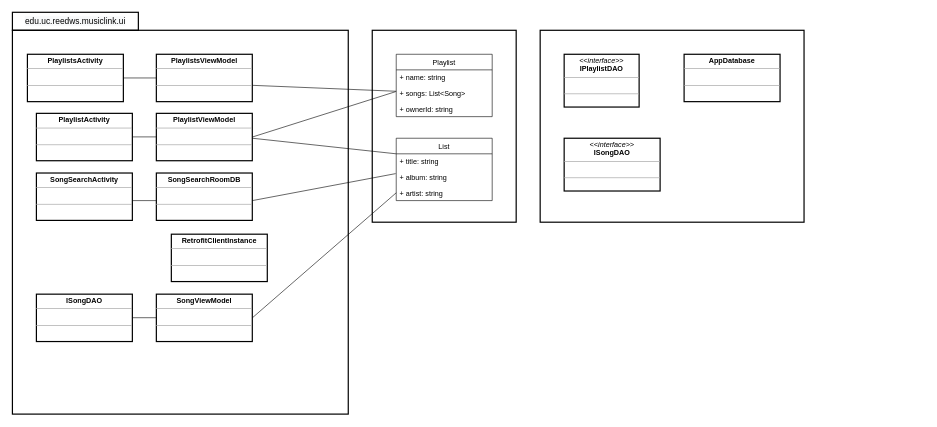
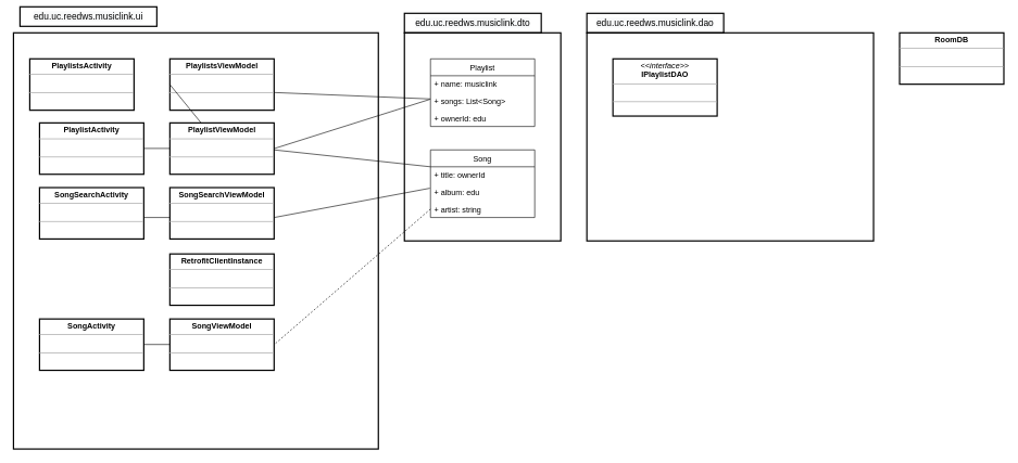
- <mxCell id="21" value="&lt;span style=&quot;color: rgb(0 , 0 , 0) ; font-family: &amp;#34;helvetica&amp;#34; ; font-size: 14px ; font-style: normal ; font-weight: 400 ; letter-spacing: normal ; text-align: center ; text-indent: 0px ; text-transform: none ; word-spacing: 0px ; background-color: rgb(248 , 249 , 250) ; float: none ; display: inline&quot;&gt;edu.uc.reedws.musiclink.ui&lt;br&gt;&lt;/span&gt;" style="rounded=0;whiteSpace=wrap;html=1;strokeWidth=2;fillColor=none;gradientColor=none;" vertex="1" parent="1"><mxGeometry x="20" y="20" width="210" height="30" as="geometry" /></mxCell>
+ <mxCell id="21" value="&lt;span style=&quot;color: rgb(0 , 0 , 0) ; font-family: &amp;#34;helvetica&amp;#34; ; font-size: 14px ; font-style: normal ; font-weight: 400 ; letter-spacing: normal ; text-align: center ; text-indent: 0px ; text-transform: none ; word-spacing: 0px ; background-color: rgb(248 , 249 , 250) ; float: none ; display: inline&quot;&gt;edu.uc.reedws.musiclink.ui&lt;br&gt;&lt;/span&gt;" style="rounded=0;whiteSpace=wrap;html=1;strokeWidth=2;fillColor=none;gradientColor=none;" vertex="1" parent="1"><mxGeometry x="30" y="10" width="210" height="30" as="geometry" /></mxCell>
+ <mxCell id="4" value="&lt;span style=&quot;color: rgb(0 , 0 , 0) ; font-family: &amp;#34;helvetica&amp;#34; ; font-size: 14px ; font-style: normal ; font-weight: 400 ; letter-spacing: normal ; text-align: center ; text-indent: 0px ; text-transform: none ; word-spacing: 0px ; background-color: rgb(248 , 249 , 250) ; float: none ; display: inline&quot;&gt;edu.uc.reedws.musiclink.dto&lt;br&gt;&lt;/span&gt;" style="rounded=0;whiteSpace=wrap;html=1;strokeWidth=2;fillColor=none;gradientColor=none;" vertex="1" parent="2"><mxGeometry width="210" height="30" as="geometry" /></mxCell>
+ <mxCell id="7" value="&lt;span style=&quot;color: rgb(0 , 0 , 0) ; font-family: &amp;#34;helvetica&amp;#34; ; font-size: 14px ; font-style: normal ; font-weight: 400 ; letter-spacing: normal ; text-align: center ; text-indent: 0px ; text-transform: none ; word-spacing: 0px ; background-color: rgb(248 , 249 , 250) ; float: none ; display: inline&quot;&gt;edu.uc.reedws.musiclink.dao&lt;br&gt;&lt;/span&gt;" style="rounded=0;whiteSpace=wrap;html=1;strokeWidth=2;fillColor=none;gradientColor=none;" vertex="1" parent="5"><mxGeometry width="210" height="30" as="geometry" /></mxCell>
+ <mxCell id="11" value="&lt;p style=&quot;margin: 0px ; margin-top: 4px ; text-align: center&quot;&gt;&lt;b&gt;RoomDB&lt;/b&gt;&lt;/p&gt;&lt;hr size=&quot;1&quot;&gt;&lt;p style=&quot;margin: 0px ; margin-left: 4px&quot;&gt;&lt;br&gt;&lt;/p&gt;&lt;hr size=&quot;1&quot;&gt;&lt;p style=&quot;margin: 0px ; margin-left: 4px&quot;&gt;&lt;br&gt;&lt;/p&gt;" style="verticalAlign=top;align=left;overflow=fill;fontSize=12;fontFamily=Helvetica;html=1;strokeWidth=2;fillColor=none;gradientColor=none;" vertex="1" parent="1"><mxGeometry x="1380" y="50" width="160" height="79" as="geometry" /></mxCell>
- <mxCell id="31" value="" style="endArrow=none;html=1;entryX=1;entryY=0.5;entryDx=0;entryDy=0;exitX=0;exitY=0.5;exitDx=0;exitDy=0;" edge="1" parent="1" source="22" target="23"><mxGeometry width="50" height="50" relative="1" as="geometry"><mxPoint x="410" y="290" as="sourcePoint" /><mxPoint x="460" y="240" as="targetPoint" /></mxGeometry></mxCell>
+ <mxCell id="31" value="" style="endArrow=none;html=1;exitX=0;exitY=0.5;exitDx=0;exitDy=0;" edge="1" parent="1" source="22" target="26"><mxGeometry width="50" height="50" relative="1" as="geometry"><mxPoint x="410" y="290" as="sourcePoint" /><mxPoint x="460" y="240" as="targetPoint" /></mxGeometry></mxCell>
- <mxCell id="13" value="+ name: string" style="text;strokeColor=none;fillColor=none;align=left;verticalAlign=top;spacingLeft=4;spacingRight=4;overflow=hidden;rotatable=0;points=[[0,0.5],[1,0.5]];portConstraint=eastwest;" vertex="1" parent="12"><mxGeometry y="26" width="160" height="26" as="geometry" /></mxCell>
+ <mxCell id="13" value="+ name: musiclink" style="text;strokeColor=none;fillColor=none;align=left;verticalAlign=top;spacingLeft=4;spacingRight=4;overflow=hidden;rotatable=0;points=[[0,0.5],[1,0.5]];portConstraint=eastwest;" vertex="1" parent="12"><mxGeometry y="26" width="160" height="26" as="geometry" /></mxCell>
- <mxCell id="10" value="&lt;p style=&quot;margin: 0px ; margin-top: 4px ; text-align: center&quot;&gt;&lt;b&gt;AppDatabase&lt;/b&gt;&lt;/p&gt;&lt;hr size=&quot;1&quot;&gt;&lt;p style=&quot;margin: 0px ; margin-left: 4px&quot;&gt;&lt;br&gt;&lt;/p&gt;&lt;hr size=&quot;1&quot;&gt;&lt;p style=&quot;margin: 0px ; margin-left: 4px&quot;&gt;&lt;br&gt;&lt;/p&gt;" style="verticalAlign=top;align=left;overflow=fill;fontSize=12;fontFamily=Helvetica;html=1;strokeWidth=2;fillColor=none;gradientColor=none;" vertex="1" parent="5"><mxGeometry x="240" y="70" width="160" height="79" as="geometry" /></mxCell>
- <mxCell id="8" value="&lt;p style=&quot;margin: 0px ; margin-top: 4px ; text-align: center&quot;&gt;&lt;i&gt;&amp;lt;&amp;lt;interface&amp;gt;&amp;gt;&lt;/i&gt;&lt;br&gt;&lt;b&gt;IPlaylistDAO&lt;/b&gt;&lt;/p&gt;&lt;hr size=&quot;1&quot;&gt;&lt;p style=&quot;margin: 0px ; margin-left: 4px&quot;&gt;&lt;br&gt;&lt;/p&gt;&lt;hr size=&quot;1&quot;&gt;&lt;p style=&quot;margin: 0px ; margin-left: 4px&quot;&gt;&lt;br&gt;&lt;/p&gt;" style="verticalAlign=top;align=left;overflow=fill;fontSize=12;fontFamily=Helvetica;html=1;strokeWidth=2;fillColor=none;gradientColor=none;" vertex="1" parent="5"><mxGeometry x="40" y="70" width="125" height="88" as="geometry" /></mxCell>
+ <mxCell id="8" value="&lt;p style=&quot;margin: 0px ; margin-top: 4px ; text-align: center&quot;&gt;&lt;i&gt;&amp;lt;&amp;lt;interface&amp;gt;&amp;gt;&lt;/i&gt;&lt;br&gt;&lt;b&gt;IPlaylistDAO&lt;/b&gt;&lt;/p&gt;&lt;hr size=&quot;1&quot;&gt;&lt;p style=&quot;margin: 0px ; margin-left: 4px&quot;&gt;&lt;br&gt;&lt;/p&gt;&lt;hr size=&quot;1&quot;&gt;&lt;p style=&quot;margin: 0px ; margin-left: 4px&quot;&gt;&lt;br&gt;&lt;/p&gt;" style="verticalAlign=top;align=left;overflow=fill;fontSize=12;fontFamily=Helvetica;html=1;strokeWidth=2;fillColor=none;gradientColor=none;" vertex="1" parent="5"><mxGeometry x="40" y="70" width="160" height="88" as="geometry" /></mxCell>
- <mxCell id="15" value="+ ownerId: string" style="text;strokeColor=none;fillColor=none;align=left;verticalAlign=top;spacingLeft=4;spacingRight=4;overflow=hidden;rotatable=0;points=[[0,0.5],[1,0.5]];portConstraint=eastwest;" vertex="1" parent="12"><mxGeometry y="78" width="160" height="26" as="geometry" /></mxCell>
+ <mxCell id="15" value="+ ownerId: edu" style="text;strokeColor=none;fillColor=none;align=left;verticalAlign=top;spacingLeft=4;spacingRight=4;overflow=hidden;rotatable=0;points=[[0,0.5],[1,0.5]];portConstraint=eastwest;" vertex="1" parent="12"><mxGeometry y="78" width="160" height="26" as="geometry" /></mxCell>
- <mxCell id="16" value="List" style="swimlane;fontStyle=0;childLayout=stackLayout;horizontal=1;startSize=26;fillColor=none;horizontalStack=0;resizeParent=1;resizeParentMax=0;resizeLast=0;collapsible=1;marginBottom=0;" vertex="1" parent="1"><mxGeometry x="660" y="230" width="160" height="104" as="geometry"><mxRectangle x="260" y="270" width="90" height="26" as="alternateBounds" /></mxGeometry></mxCell>
+ <mxCell id="16" value="Song" style="swimlane;fontStyle=0;childLayout=stackLayout;horizontal=1;startSize=26;fillColor=none;horizontalStack=0;resizeParent=1;resizeParentMax=0;resizeLast=0;collapsible=1;marginBottom=0;" vertex="1" parent="1"><mxGeometry x="660" y="230" width="160" height="104" as="geometry"><mxRectangle x="260" y="270" width="90" height="26" as="alternateBounds" /></mxGeometry></mxCell>
- <mxCell id="17" value="+ title: string" style="text;strokeColor=none;fillColor=none;align=left;verticalAlign=top;spacingLeft=4;spacingRight=4;overflow=hidden;rotatable=0;points=[[0,0.5],[1,0.5]];portConstraint=eastwest;" vertex="1" parent="16"><mxGeometry y="26" width="160" height="26" as="geometry" /></mxCell>
+ <mxCell id="17" value="+ title: ownerId" style="text;strokeColor=none;fillColor=none;align=left;verticalAlign=top;spacingLeft=4;spacingRight=4;overflow=hidden;rotatable=0;points=[[0,0.5],[1,0.5]];portConstraint=eastwest;" vertex="1" parent="16"><mxGeometry y="26" width="160" height="26" as="geometry" /></mxCell>
- <mxCell id="9" value="&lt;p style=&quot;margin: 0px ; margin-top: 4px ; text-align: center&quot;&gt;&lt;i&gt;&amp;lt;&amp;lt;interface&amp;gt;&amp;gt;&lt;/i&gt;&lt;br&gt;&lt;b&gt;ISongDAO&lt;/b&gt;&lt;/p&gt;&lt;hr size=&quot;1&quot;&gt;&lt;p style=&quot;margin: 0px ; margin-left: 4px&quot;&gt;&lt;br&gt;&lt;/p&gt;&lt;hr size=&quot;1&quot;&gt;&lt;p style=&quot;margin: 0px ; margin-left: 4px&quot;&gt;&lt;br&gt;&lt;/p&gt;" style="verticalAlign=top;align=left;overflow=fill;fontSize=12;fontFamily=Helvetica;html=1;strokeWidth=2;fillColor=none;gradientColor=none;" vertex="1" parent="5"><mxGeometry x="40" y="210" width="160" height="88" as="geometry" /></mxCell>
- <mxCell id="28" value="&lt;p style=&quot;margin: 0px ; margin-top: 4px ; text-align: center&quot;&gt;&lt;b&gt;SongSearch&lt;/b&gt;&lt;b&gt;RoomDB&lt;/b&gt;&lt;/p&gt;&lt;hr size=&quot;1&quot;&gt;&lt;p style=&quot;margin: 0px ; margin-left: 4px&quot;&gt;&lt;br&gt;&lt;/p&gt;&lt;hr size=&quot;1&quot;&gt;&lt;p style=&quot;margin: 0px ; margin-left: 4px&quot;&gt;&lt;br&gt;&lt;/p&gt;" style="verticalAlign=top;align=left;overflow=fill;fontSize=12;fontFamily=Helvetica;html=1;strokeWidth=2;fillColor=none;gradientColor=none;" vertex="1" parent="1"><mxGeometry y="288" width="160" height="79" as="geometry" x="260" /></mxCell>
+ <mxCell id="28" value="&lt;p style=&quot;margin: 0px ; margin-top: 4px ; text-align: center&quot;&gt;&lt;b&gt;SongSearch&lt;/b&gt;&lt;b&gt;ViewModel&lt;/b&gt;&lt;/p&gt;&lt;hr size=&quot;1&quot;&gt;&lt;p style=&quot;margin: 0px ; margin-left: 4px&quot;&gt;&lt;br&gt;&lt;/p&gt;&lt;hr size=&quot;1&quot;&gt;&lt;p style=&quot;margin: 0px ; margin-left: 4px&quot;&gt;&lt;br&gt;&lt;/p&gt;" style="verticalAlign=top;align=left;overflow=fill;fontSize=12;fontFamily=Helvetica;html=1;strokeWidth=2;fillColor=none;gradientColor=none;" vertex="1" parent="1"><mxGeometry y="288" width="160" height="79" as="geometry" x="260" /></mxCell>
- <mxCell id="18" value="+ album: string" style="text;strokeColor=none;fillColor=none;align=left;verticalAlign=top;spacingLeft=4;spacingRight=4;overflow=hidden;rotatable=0;points=[[0,0.5],[1,0.5]];portConstraint=eastwest;" vertex="1" parent="16"><mxGeometry y="52" width="160" height="26" as="geometry" /></mxCell>
+ <mxCell id="18" value="+ album: edu" style="text;strokeColor=none;fillColor=none;align=left;verticalAlign=top;spacingLeft=4;spacingRight=4;overflow=hidden;rotatable=0;points=[[0,0.5],[1,0.5]];portConstraint=eastwest;" vertex="1" parent="16"><mxGeometry y="52" width="160" height="26" as="geometry" /></mxCell>
- <mxCell id="38" value="" style="endArrow=none;html=1;exitX=0;exitY=0.5;exitDx=0;exitDy=0;entryX=1;entryY=0.5;entryDx=0;entryDy=0;" edge="1" parent="1" source="19" target="30"><mxGeometry width="50" height="50" relative="1" as="geometry"><mxPoint x="659.04" y="289.662" as="sourcePoint" /><mxPoint x="420" y="365.34" as="targetPoint" /></mxGeometry></mxCell>
+ <mxCell id="38" value="" style="endArrow=none;html=1;exitX=0;exitY=0.5;exitDx=0;exitDy=0;entryX=1;entryY=0.5;entryDx=0;entryDy=0;dashed=1;" edge="1" parent="1" source="19" target="30"><mxGeometry width="50" height="50" relative="1" as="geometry"><mxPoint x="659.04" y="289.662" as="sourcePoint" /><mxPoint x="420" y="365.34" as="targetPoint" /></mxGeometry></mxCell>
- <mxCell id="24" value="&lt;p style=&quot;margin: 0px ; margin-top: 4px ; text-align: center&quot;&gt;&lt;b&gt;RetrofitClientInstance&lt;/b&gt;&lt;/p&gt;&lt;hr size=&quot;1&quot;&gt;&lt;p style=&quot;margin: 0px ; margin-left: 4px&quot;&gt;&lt;br&gt;&lt;/p&gt;&lt;hr size=&quot;1&quot;&gt;&lt;p style=&quot;margin: 0px ; margin-left: 4px&quot;&gt;&lt;br&gt;&lt;/p&gt;" style="verticalAlign=top;align=left;overflow=fill;fontSize=12;fontFamily=Helvetica;html=1;strokeWidth=2;fillColor=none;gradientColor=none;" vertex="1" parent="1"><mxGeometry x="285" y="390" width="160" height="79" as="geometry" /></mxCell>
+ <mxCell id="24" value="&lt;p style=&quot;margin: 0px ; margin-top: 4px ; text-align: center&quot;&gt;&lt;b&gt;RetrofitClientInstance&lt;/b&gt;&lt;/p&gt;&lt;hr size=&quot;1&quot;&gt;&lt;p style=&quot;margin: 0px ; margin-left: 4px&quot;&gt;&lt;br&gt;&lt;/p&gt;&lt;hr size=&quot;1&quot;&gt;&lt;p style=&quot;margin: 0px ; margin-left: 4px&quot;&gt;&lt;br&gt;&lt;/p&gt;" style="verticalAlign=top;align=left;overflow=fill;fontSize=12;fontFamily=Helvetica;html=1;strokeWidth=2;fillColor=none;gradientColor=none;" vertex="1" parent="1"><mxGeometry y="390" width="160" height="79" as="geometry" x="260" /></mxCell>
- <mxCell id="29" value="&lt;p style=&quot;margin: 0px ; margin-top: 4px ; text-align: center&quot;&gt;&lt;b&gt;ISongDAO&lt;/b&gt;&lt;/p&gt;&lt;hr size=&quot;1&quot;&gt;&lt;p style=&quot;margin: 0px ; margin-left: 4px&quot;&gt;&lt;br&gt;&lt;/p&gt;&lt;hr size=&quot;1&quot;&gt;&lt;p style=&quot;margin: 0px ; margin-left: 4px&quot;&gt;&lt;br&gt;&lt;/p&gt;" style="verticalAlign=top;align=left;overflow=fill;fontSize=12;fontFamily=Helvetica;html=1;strokeWidth=2;fillColor=none;gradientColor=none;" vertex="1" parent="1"><mxGeometry x="60" y="490" width="160" height="79" as="geometry" /></mxCell>
+ <mxCell id="29" value="&lt;p style=&quot;margin: 0px ; margin-top: 4px ; text-align: center&quot;&gt;&lt;b&gt;SongActivity&lt;/b&gt;&lt;/p&gt;&lt;hr size=&quot;1&quot;&gt;&lt;p style=&quot;margin: 0px ; margin-left: 4px&quot;&gt;&lt;br&gt;&lt;/p&gt;&lt;hr size=&quot;1&quot;&gt;&lt;p style=&quot;margin: 0px ; margin-left: 4px&quot;&gt;&lt;br&gt;&lt;/p&gt;" style="verticalAlign=top;align=left;overflow=fill;fontSize=12;fontFamily=Helvetica;html=1;strokeWidth=2;fillColor=none;gradientColor=none;" vertex="1" parent="1"><mxGeometry x="60" y="490" width="160" height="79" as="geometry" /></mxCell>
